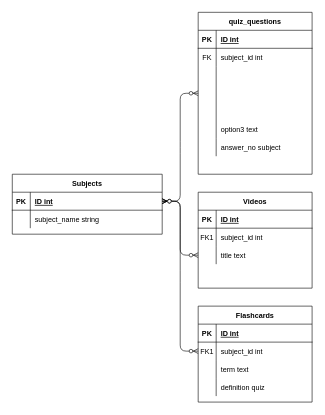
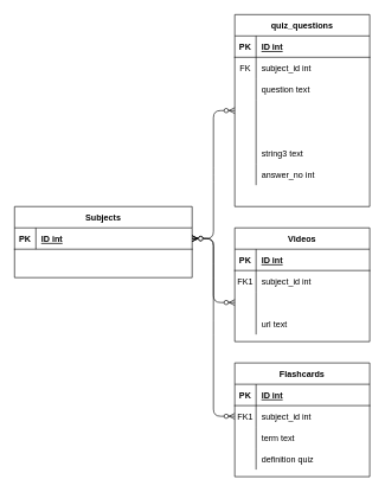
+ <mxCell id="11" value="question text" style="shape=partialRectangle;connectable=0;fillColor=none;top=0;left=0;bottom=0;right=0;align=left;spacingLeft=6;overflow=hidden;" vertex="1" parent="9"><mxGeometry x="30" width="160" height="30" as="geometry" /></mxCell>
- <mxCell id="18" value="option3 text" style="shape=partialRectangle;connectable=0;fillColor=none;top=0;left=0;bottom=0;right=0;align=left;spacingLeft=6;overflow=hidden;" vertex="1" parent="16"><mxGeometry x="30" width="160" height="30" as="geometry" /></mxCell>
+ <mxCell id="18" value="string3 text" style="shape=partialRectangle;connectable=0;fillColor=none;top=0;left=0;bottom=0;right=0;align=left;spacingLeft=6;overflow=hidden;" vertex="1" parent="16"><mxGeometry x="30" width="160" height="30" as="geometry" /></mxCell>
- <mxCell id="21" value="answer_no subject" style="shape=partialRectangle;connectable=0;fillColor=none;top=0;left=0;bottom=0;right=0;align=left;spacingLeft=6;overflow=hidden;" vertex="1" parent="19"><mxGeometry x="30" width="160" height="30" as="geometry" /></mxCell>
+ <mxCell id="21" value="answer_no int" style="shape=partialRectangle;connectable=0;fillColor=none;top=0;left=0;bottom=0;right=0;align=left;spacingLeft=6;overflow=hidden;" vertex="1" parent="19"><mxGeometry x="30" width="160" height="30" as="geometry" /></mxCell>
- <mxCell id="56" value="subject_name string" style="shape=partialRectangle;overflow=hidden;connectable=0;fillColor=none;top=0;left=0;bottom=0;right=0;align=left;spacingLeft=6;" parent="54" vertex="1"><mxGeometry x="30" width="220" height="30" as="geometry" /></mxCell>
- <mxCell id="33" value="title text" style="shape=partialRectangle;overflow=hidden;connectable=0;fillColor=none;top=0;left=0;bottom=0;right=0;align=left;spacingLeft=6;" parent="31" vertex="1"><mxGeometry x="30" width="160" height="30" as="geometry" /></mxCell>
+ <mxCell id="36" value="url text" style="shape=partialRectangle;overflow=hidden;connectable=0;fillColor=none;top=0;left=0;bottom=0;right=0;align=left;spacingLeft=6;" vertex="1" parent="34"><mxGeometry x="30" width="160" height="30" as="geometry" /></mxCell>
